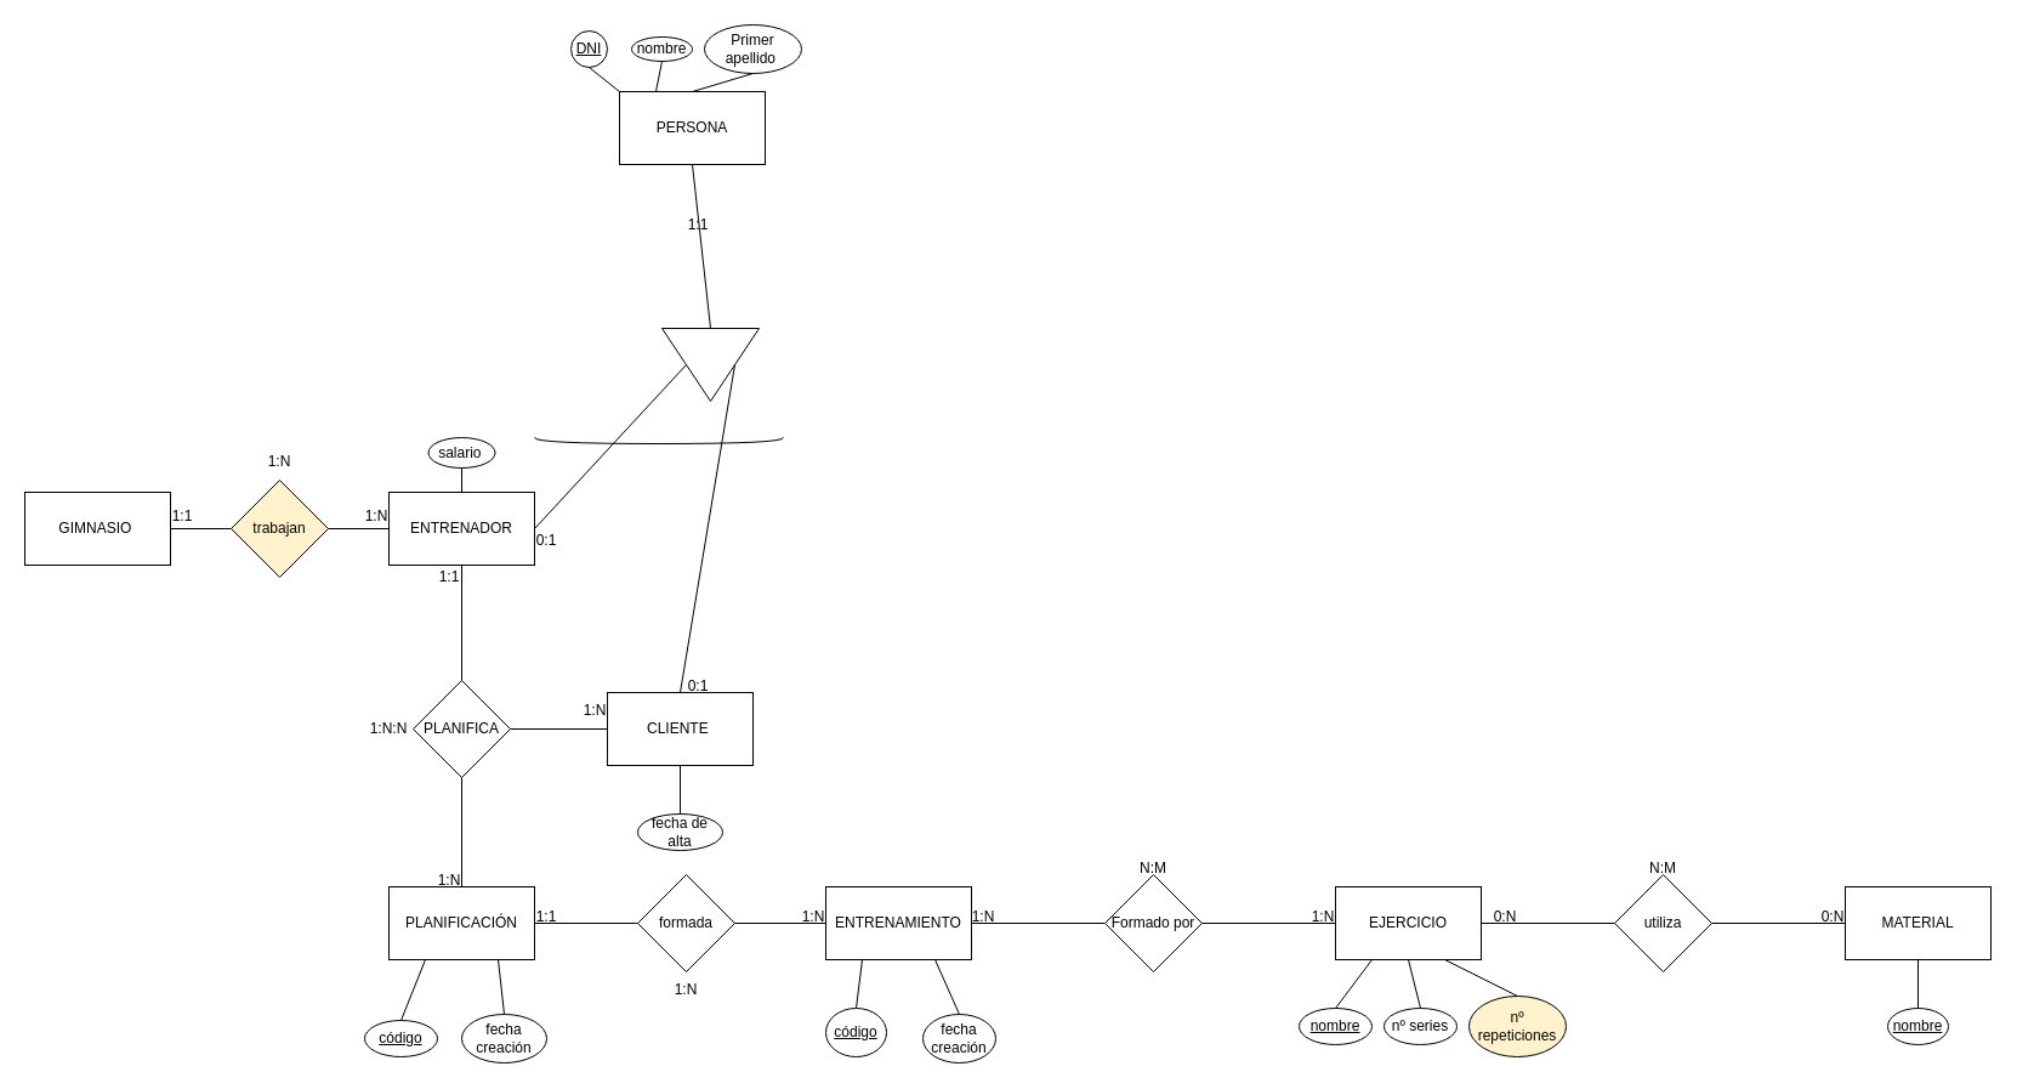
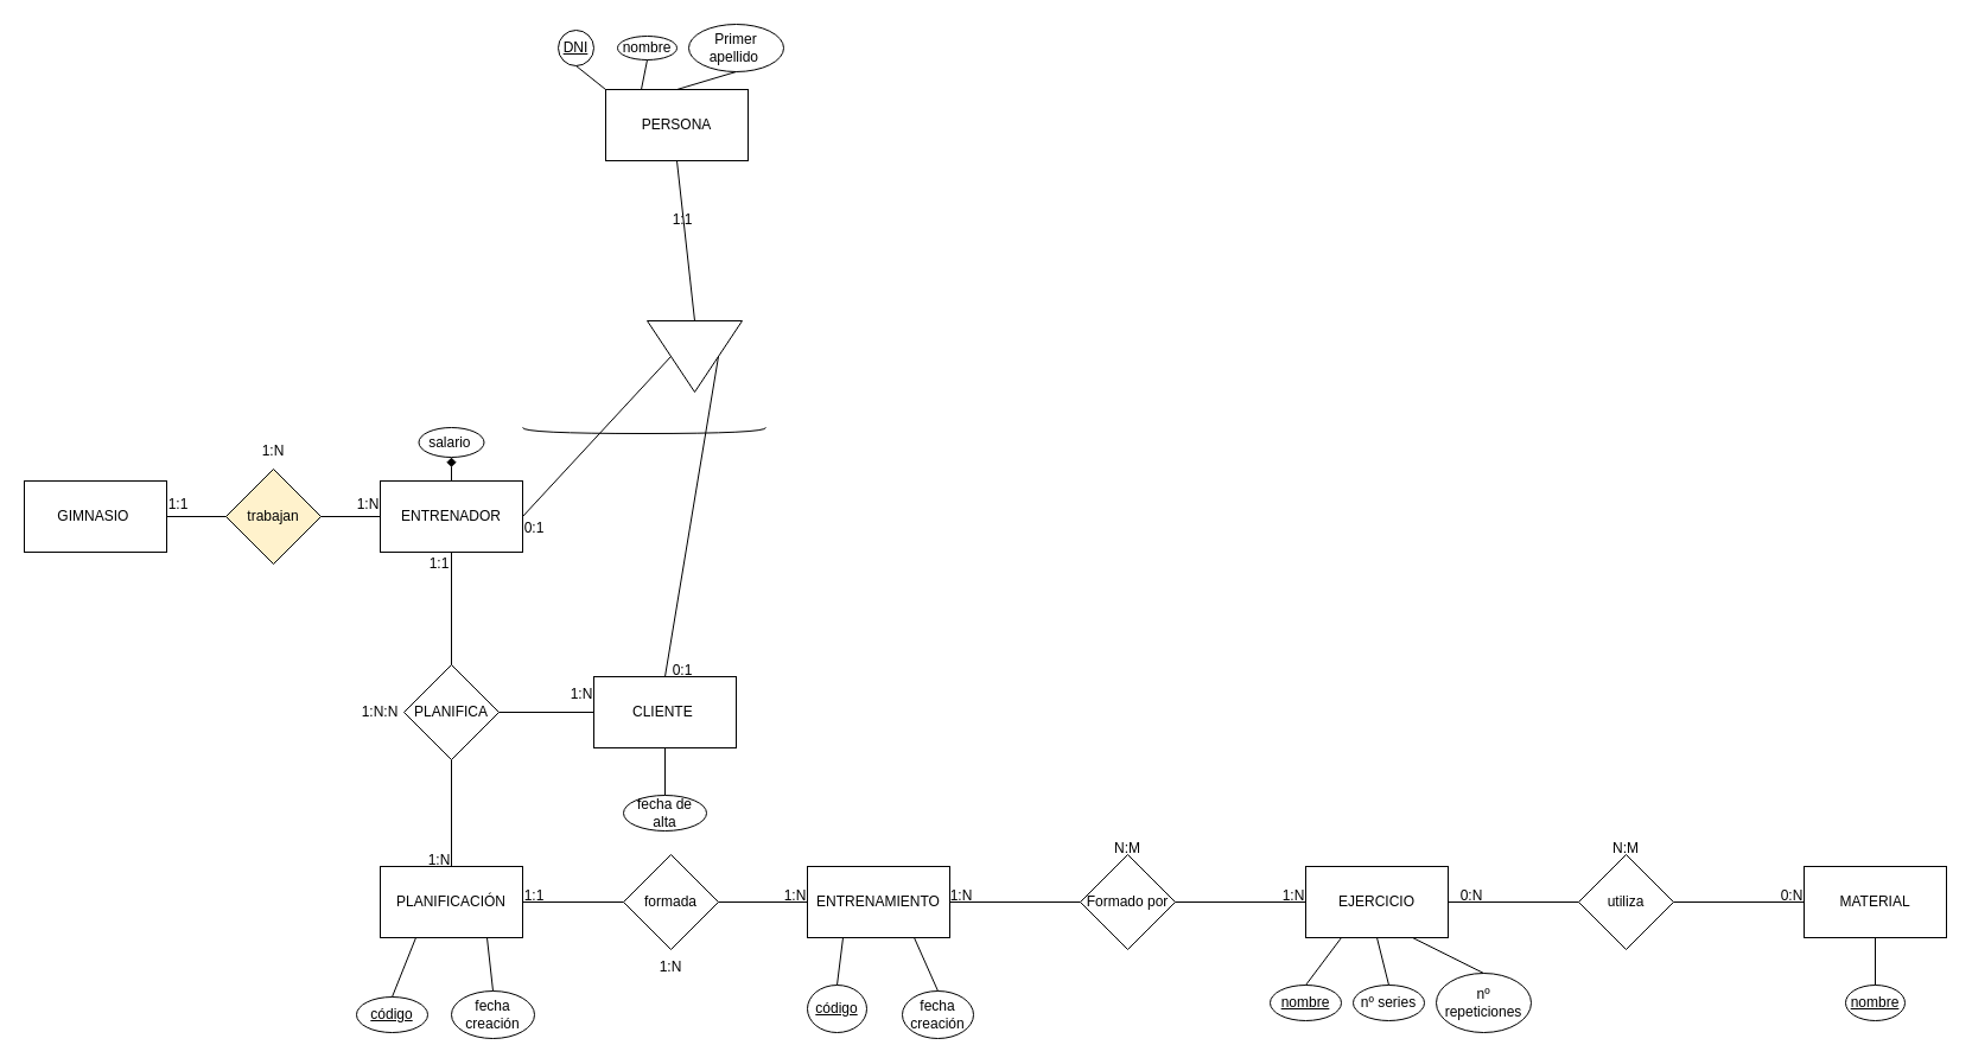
- <mxCell id="12" value="" style="endArrow=none;html=1;rounded=0;entryX=0.5;entryY=1;entryDx=0;entryDy=0;exitX=0.5;exitY=0;exitDx=0;exitDy=0;" edge="1" parent="1" source="4" target="8"><mxGeometry width="50" height="50" relative="1" as="geometry"><mxPoint x="160" y="310" as="sourcePoint" /><mxPoint x="115" y="260" as="targetPoint" /></mxGeometry></mxCell>
+ <mxCell id="12" value="" style="endArrow=diamond;html=1;rounded=0;entryX=0.5;entryY=1;entryDx=0;entryDy=0;exitX=0.5;exitY=0;exitDx=0;exitDy=0;" edge="1" parent="1" source="4" target="8"><mxGeometry width="50" height="50" relative="1" as="geometry"><mxPoint x="160" y="310" as="sourcePoint" /><mxPoint x="115" y="260" as="targetPoint" /></mxGeometry></mxCell>
- <mxCell id="60" value="nº repeticiones" style="ellipse;whiteSpace=wrap;html=1;fillColor=#fff2cc;" vertex="1" parent="1"><mxGeometry x="1210" y="820" width="80" height="50" as="geometry" /></mxCell>
+ <mxCell id="60" value="nº repeticiones" style="ellipse;whiteSpace=wrap;html=1;" vertex="1" parent="1"><mxGeometry x="1210" y="820" width="80" height="50" as="geometry" /></mxCell>
